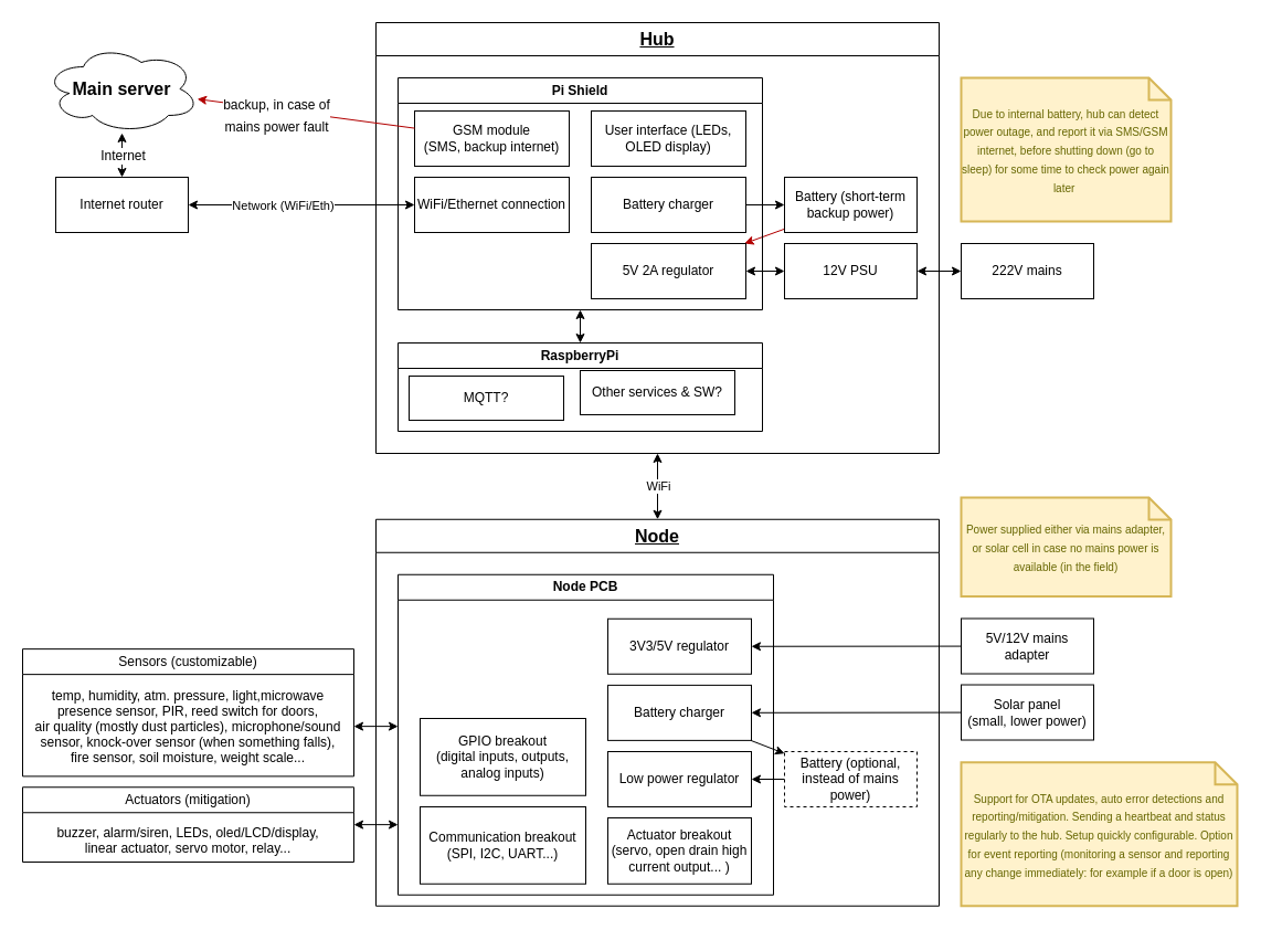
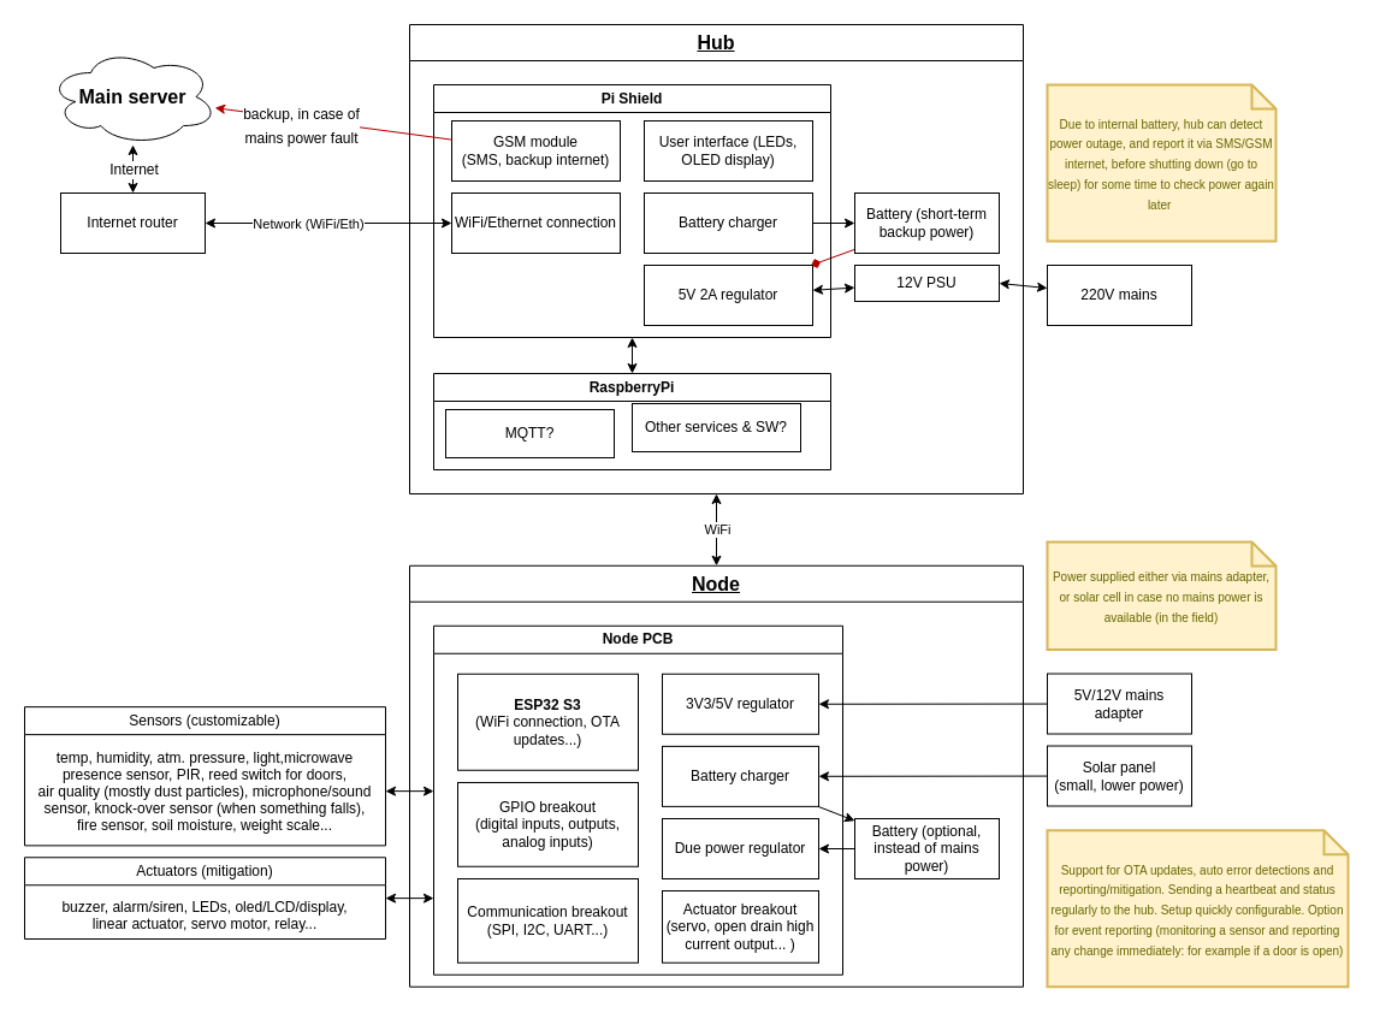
- <mxCell id="3" style="edgeStyle=none;html=1;startArrow=none;startFill=0;endArrow=classic;endFill=1;fillColor=#e51400;strokeColor=#B20000;" edge="1" parent="2" source="4" target="9"><mxGeometry relative="1" as="geometry" /></mxCell>
+ <mxCell id="3" style="edgeStyle=none;html=1;startArrow=none;startFill=0;endArrow=diamond;endFill=1;fillColor=#e51400;strokeColor=#B20000;" edge="1" parent="2" source="4" target="9"><mxGeometry relative="1" as="geometry" /></mxCell>
- <mxCell id="12" value="12V PSU" style="rounded=0;whiteSpace=wrap;html=1;" vertex="1" parent="2"><mxGeometry x="370" y="200" width="120" height="50" as="geometry" /></mxCell>
+ <mxCell id="12" value="12V PSU" style="rounded=0;whiteSpace=wrap;html=1;" vertex="1" parent="2"><mxGeometry x="370" y="200" width="120" height="30" as="geometry" /></mxCell>
- <mxCell id="33" value="222V mains" style="rounded=0;whiteSpace=wrap;html=1;" vertex="1" parent="1"><mxGeometry x="870" y="220" width="120" height="50" as="geometry" /></mxCell>
+ <mxCell id="33" value="220V mains" style="rounded=0;whiteSpace=wrap;html=1;" vertex="1" parent="1"><mxGeometry x="870" y="220" width="120" height="50" as="geometry" /></mxCell>
+ <mxCell id="25" value="&lt;b&gt;ESP32 S3&lt;/b&gt;&lt;br&gt;(WiFi connection, OTA updates...)" style="rounded=0;whiteSpace=wrap;html=1;" vertex="1" parent="21"><mxGeometry x="20" y="40" width="150" height="80" as="geometry" /></mxCell>
- <mxCell id="23" value="Low power regulator" style="rounded=0;whiteSpace=wrap;html=1;" vertex="1" parent="21"><mxGeometry x="190" y="160.24" width="130" height="50" as="geometry" /></mxCell>
+ <mxCell id="23" value="Due power regulator" style="rounded=0;whiteSpace=wrap;html=1;" vertex="1" parent="21"><mxGeometry x="190" y="160.24" width="130" height="50" as="geometry" /></mxCell>
- <mxCell id="30" value="Battery (optional, instead of mains power)" style="rounded=0;whiteSpace=wrap;html=1;dashed=1;" vertex="1" parent="20"><mxGeometry x="370" y="210.24" width="120" height="50" as="geometry" /></mxCell>
+ <mxCell id="30" value="Battery (optional, instead of mains power)" style="rounded=0;whiteSpace=wrap;html=1;" vertex="1" parent="20"><mxGeometry x="370" y="210.24" width="120" height="50" as="geometry" /></mxCell>
